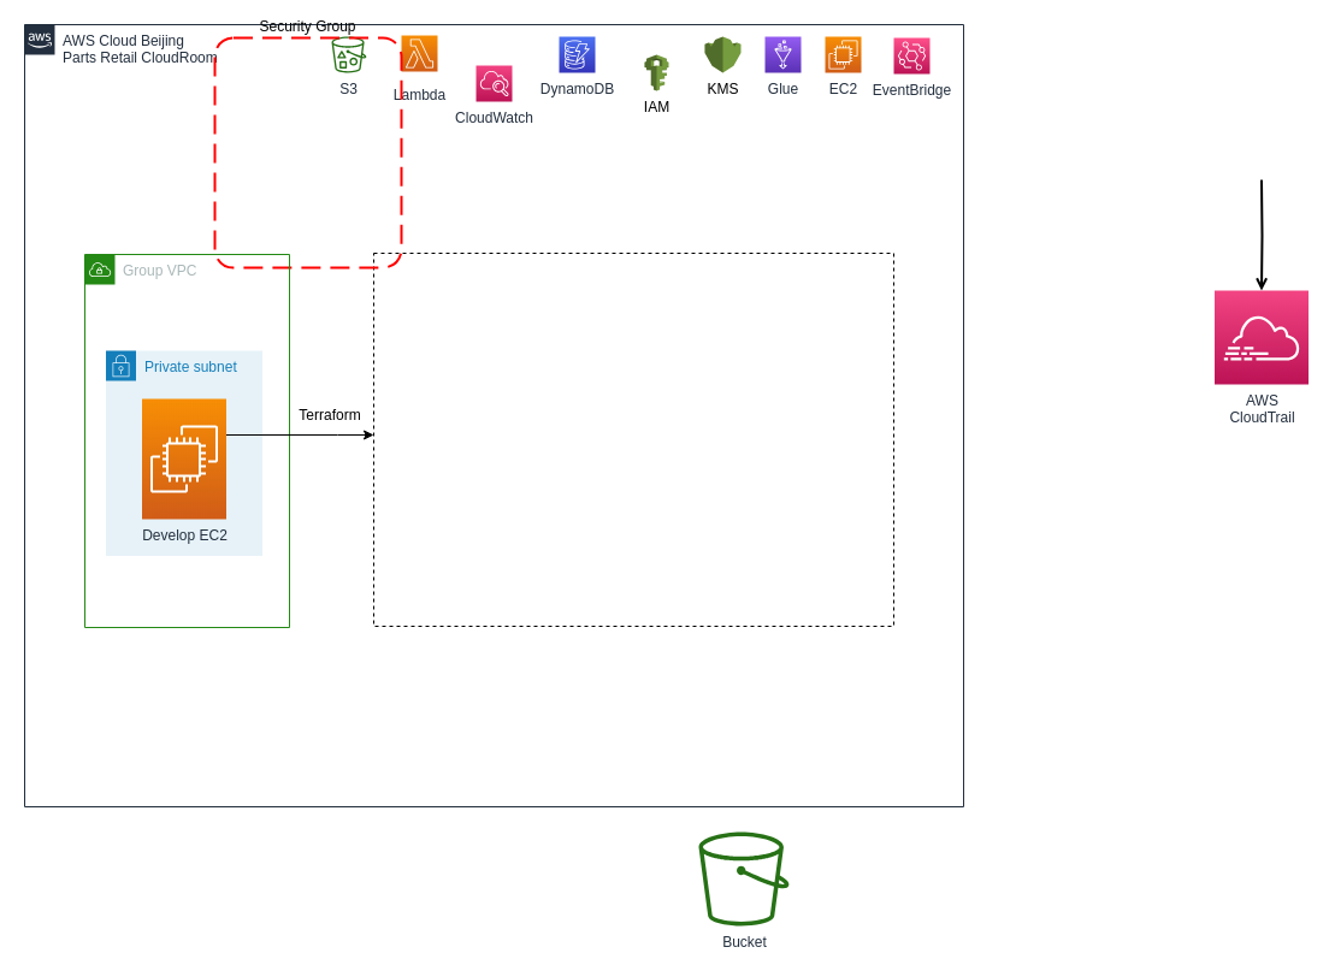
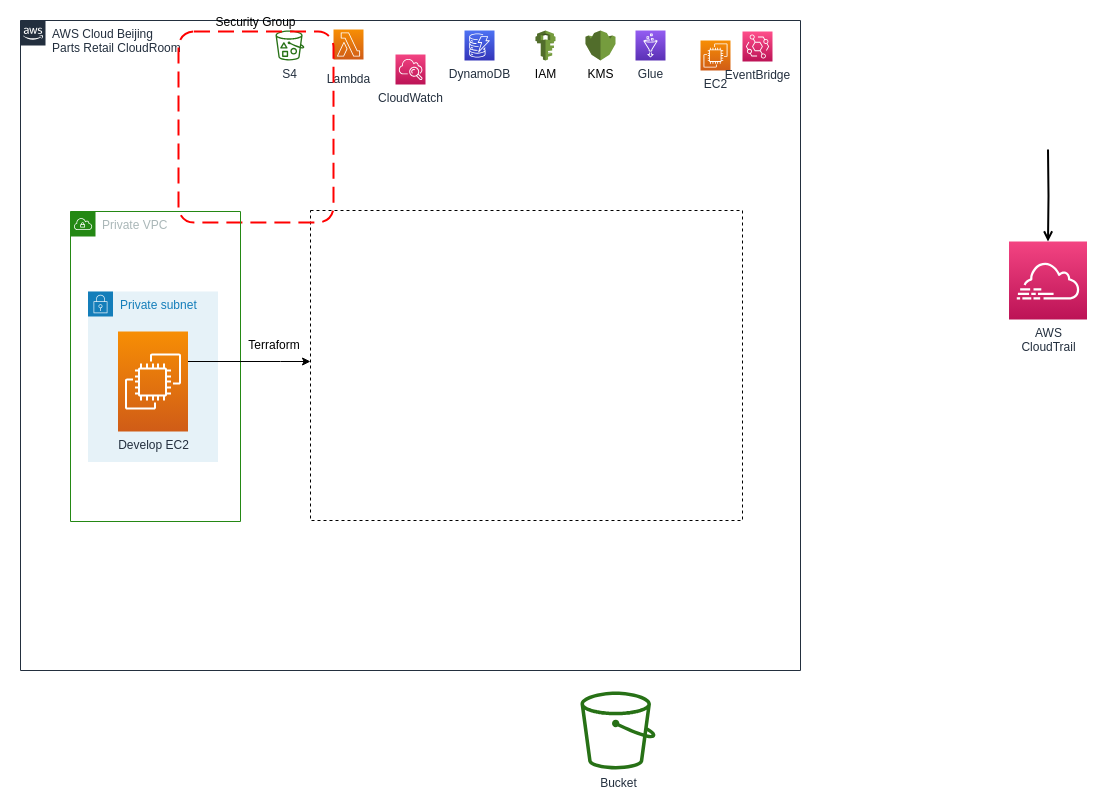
- <mxCell id="13" value="EC2" style="sketch=0;points=[[0,0,0],[0.25,0,0],[0.5,0,0],[0.75,0,0],[1,0,0],[0,1,0],[0.25,1,0],[0.5,1,0],[0.75,1,0],[1,1,0],[0,0.25,0],[0,0.5,0],[0,0.75,0],[1,0.25,0],[1,0.5,0],[1,0.75,0]];outlineConnect=0;fontColor=#232F3E;gradientColor=#F78E04;gradientDirection=north;fillColor=#D05C17;strokeColor=#ffffff;dashed=0;verticalLabelPosition=bottom;verticalAlign=top;align=center;html=1;fontSize=12;fontStyle=0;aspect=fixed;shape=mxgraph.aws4.resourceIcon;resIcon=mxgraph.aws4.ec2;" vertex="1" parent="5"><mxGeometry x="665" y="10" width="30" height="30" as="geometry" /></mxCell>
+ <mxCell id="13" value="EC2" style="sketch=0;points=[[0,0,0],[0.25,0,0],[0.5,0,0],[0.75,0,0],[1,0,0],[0,1,0],[0.25,1,0],[0.5,1,0],[0.75,1,0],[1,1,0],[0,0.25,0],[0,0.5,0],[0,0.75,0],[1,0.25,0],[1,0.5,0],[1,0.75,0]];outlineConnect=0;fontColor=#232F3E;gradientColor=#F78E04;gradientDirection=north;fillColor=#D05C17;strokeColor=#ffffff;dashed=0;verticalLabelPosition=bottom;verticalAlign=top;align=center;html=1;fontSize=12;fontStyle=0;aspect=fixed;shape=mxgraph.aws4.resourceIcon;resIcon=mxgraph.aws4.ec2;" vertex="1" parent="5"><mxGeometry x="680" y="20" width="30" height="30" as="geometry" /></mxCell>
- <mxCell id="10" value="IAM" style="outlineConnect=0;dashed=0;verticalLabelPosition=bottom;verticalAlign=top;align=center;html=1;shape=mxgraph.aws3.iam;fillColor=#759C3E;gradientColor=none;" vertex="1" parent="5"><mxGeometry x="515" y="25" width="20" height="30" as="geometry" /></mxCell>
+ <mxCell id="10" value="IAM" style="outlineConnect=0;dashed=0;verticalLabelPosition=bottom;verticalAlign=top;align=center;html=1;shape=mxgraph.aws3.iam;fillColor=#759C3E;gradientColor=none;" vertex="1" parent="5"><mxGeometry x="515" y="10" width="20" height="30" as="geometry" /></mxCell>
- <mxCell id="6" value="S3" style="outlineConnect=0;fontColor=#232F3E;gradientColor=none;fillColor=#277116;strokeColor=none;dashed=0;verticalLabelPosition=bottom;verticalAlign=top;align=center;html=1;fontSize=12;fontStyle=0;aspect=fixed;pointerEvents=1;shape=mxgraph.aws4.bucket_with_objects;labelBackgroundColor=#ffffff;" parent="5" vertex="1"><mxGeometry x="255" y="10" width="28.85" height="30" as="geometry" /></mxCell>
+ <mxCell id="6" value="S4" style="outlineConnect=0;fontColor=#232F3E;gradientColor=none;fillColor=#277116;strokeColor=none;dashed=0;verticalLabelPosition=bottom;verticalAlign=top;align=center;html=1;fontSize=12;fontStyle=0;aspect=fixed;pointerEvents=1;shape=mxgraph.aws4.bucket_with_objects;labelBackgroundColor=#ffffff;" parent="5" vertex="1"><mxGeometry x="255" y="10" width="28.85" height="30" as="geometry" /></mxCell>
- <mxCell id="18" value="Group VPC" style="points=[[0,0],[0.25,0],[0.5,0],[0.75,0],[1,0],[1,0.25],[1,0.5],[1,0.75],[1,1],[0.75,1],[0.5,1],[0.25,1],[0,1],[0,0.75],[0,0.5],[0,0.25]];outlineConnect=0;gradientColor=none;html=1;whiteSpace=wrap;fontSize=12;fontStyle=0;container=1;pointerEvents=0;collapsible=0;recursiveResize=0;shape=mxgraph.aws4.group;grIcon=mxgraph.aws4.group_vpc;strokeColor=#248814;fillColor=none;verticalAlign=top;align=left;spacingLeft=30;fontColor=#AAB7B8;dashed=0;" vertex="1" parent="1"><mxGeometry x="70" y="211" width="170" height="310" as="geometry" /></mxCell>
+ <mxCell id="18" value="Private VPC" style="points=[[0,0],[0.25,0],[0.5,0],[0.75,0],[1,0],[1,0.25],[1,0.5],[1,0.75],[1,1],[0.75,1],[0.5,1],[0.25,1],[0,1],[0,0.75],[0,0.5],[0,0.25]];outlineConnect=0;gradientColor=none;html=1;whiteSpace=wrap;fontSize=12;fontStyle=0;container=1;pointerEvents=0;collapsible=0;recursiveResize=0;shape=mxgraph.aws4.group;grIcon=mxgraph.aws4.group_vpc;strokeColor=#248814;fillColor=none;verticalAlign=top;align=left;spacingLeft=30;fontColor=#AAB7B8;dashed=0;" vertex="1" parent="1"><mxGeometry x="70" y="211" width="170" height="310" as="geometry" /></mxCell>
